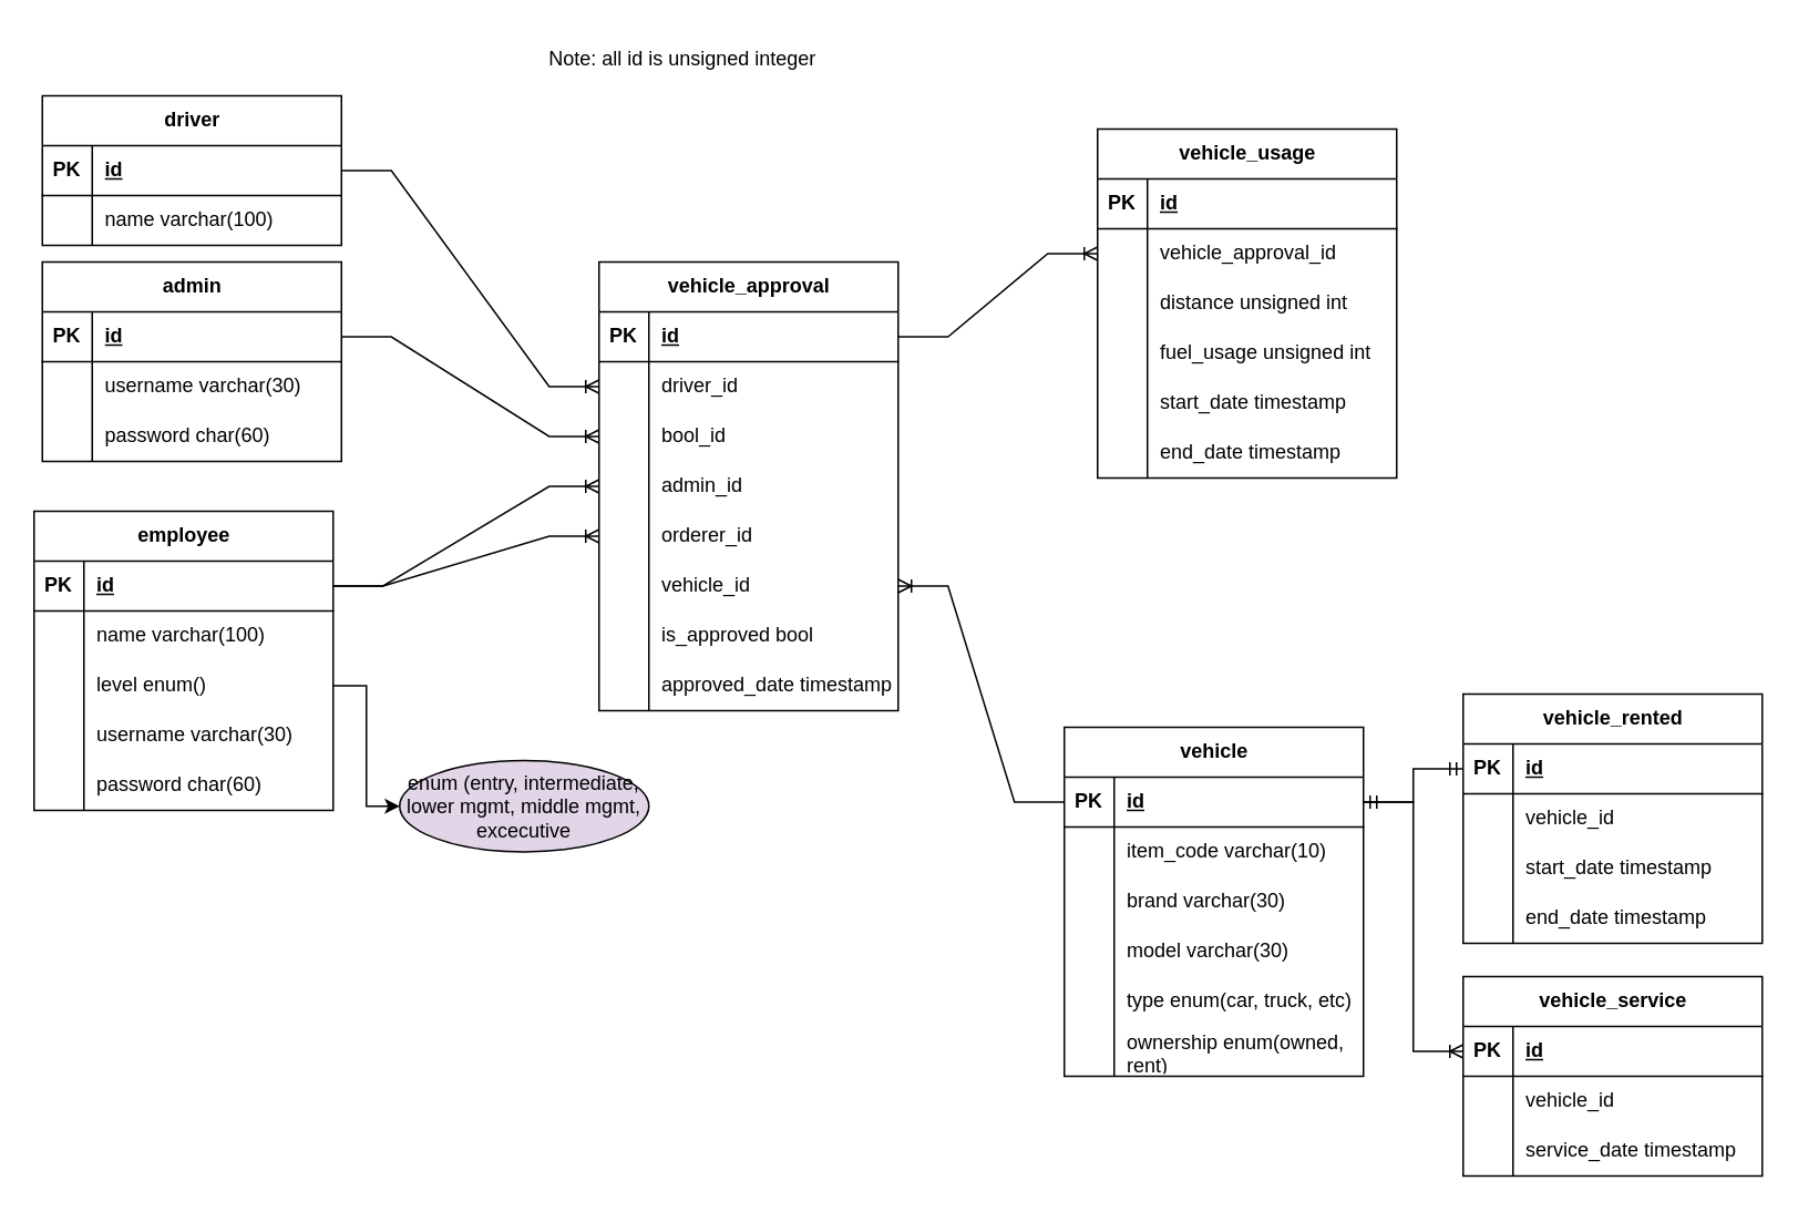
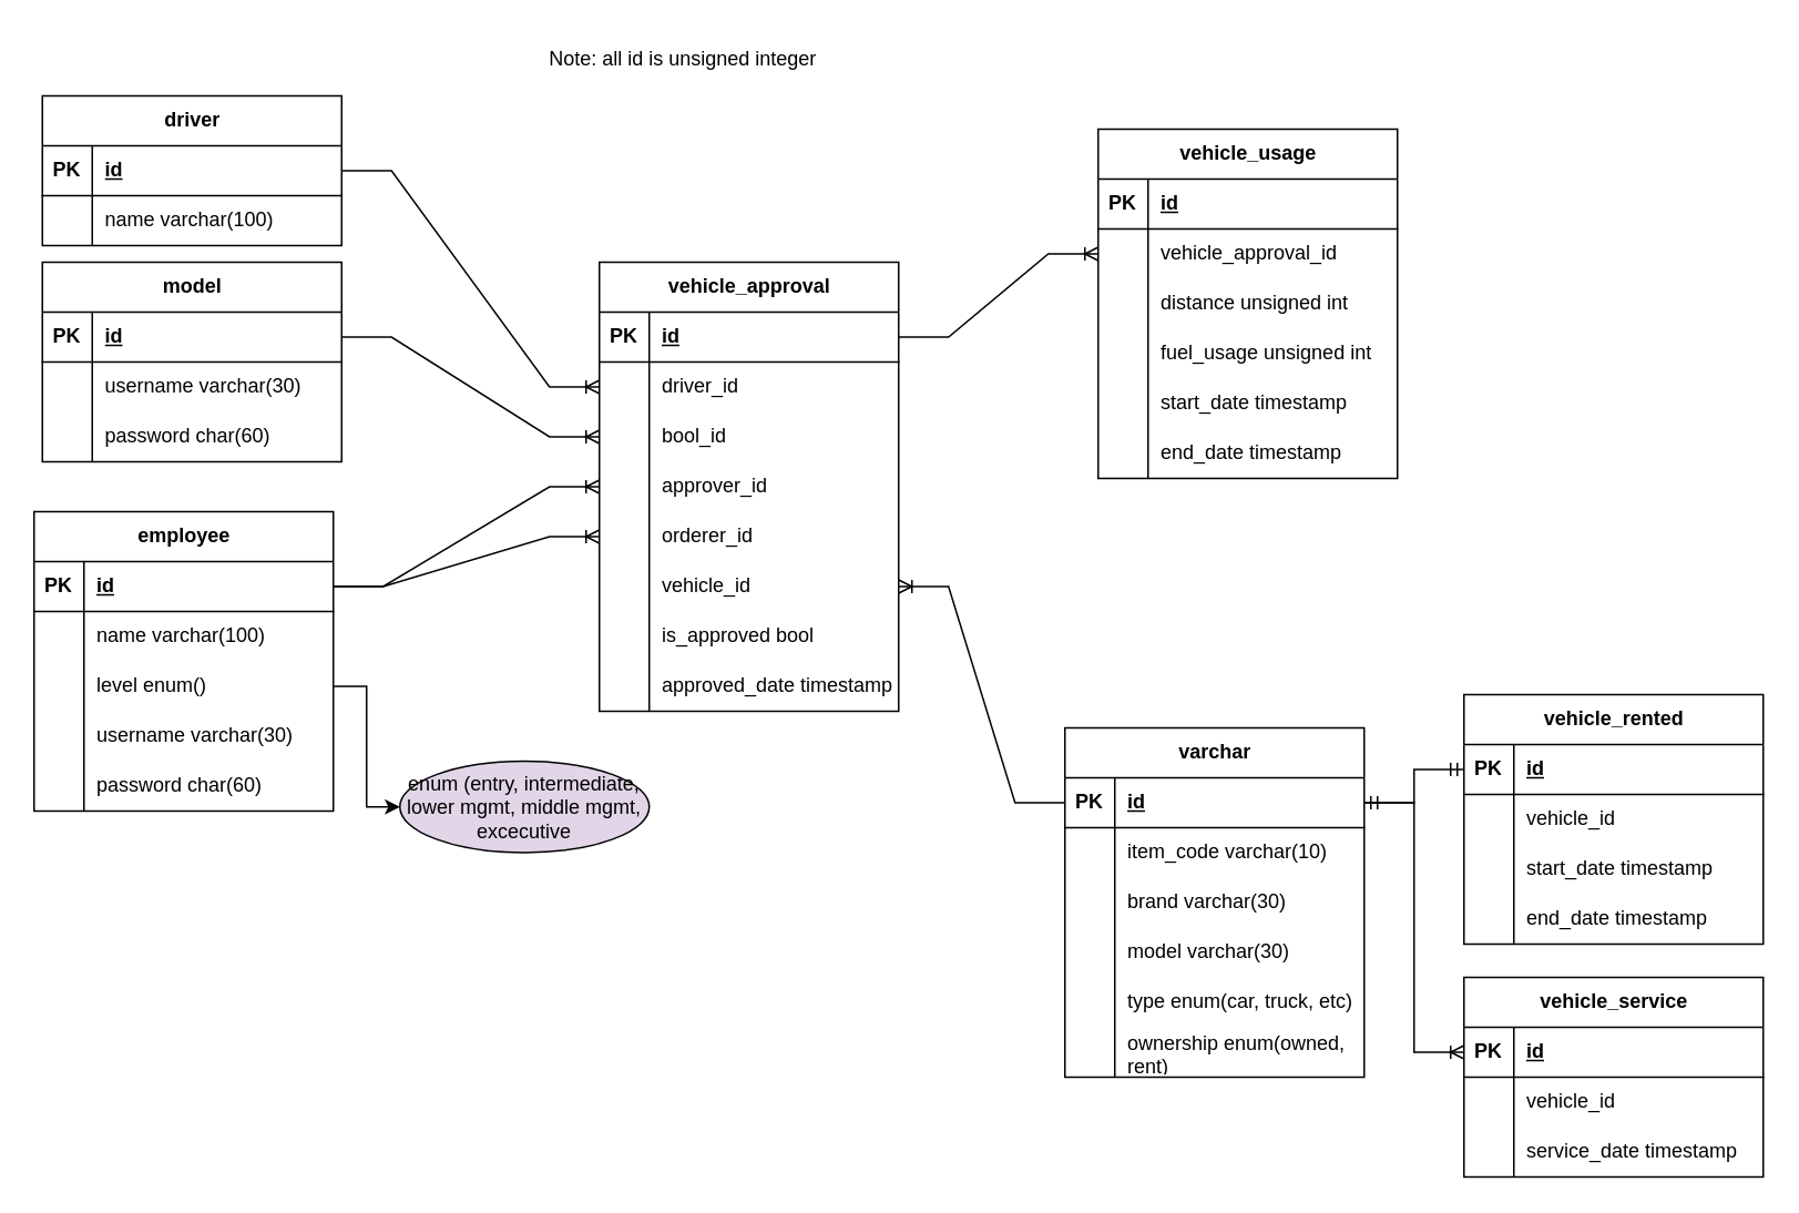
- <mxCell id="2" value="admin" style="shape=table;startSize=30;container=1;collapsible=1;childLayout=tableLayout;fixedRows=1;rowLines=0;fontStyle=1;align=center;resizeLast=1;html=1;" parent="1" vertex="1"><mxGeometry x="25" y="157" width="180" height="120" as="geometry" /></mxCell>
+ <mxCell id="2" value="model" style="shape=table;startSize=30;container=1;collapsible=1;childLayout=tableLayout;fixedRows=1;rowLines=0;fontStyle=1;align=center;resizeLast=1;html=1;" parent="1" vertex="1"><mxGeometry x="25" y="157" width="180" height="120" as="geometry" /></mxCell>
- <mxCell id="94" value="admin_id" style="shape=partialRectangle;connectable=0;fillColor=none;top=0;left=0;bottom=0;right=0;align=left;spacingLeft=6;overflow=hidden;whiteSpace=wrap;html=1;" parent="92" vertex="1"><mxGeometry x="30" width="150" height="30" as="geometry"><mxRectangle width="150" height="30" as="alternateBounds" /></mxGeometry></mxCell>
+ <mxCell id="94" value="approver_id" style="shape=partialRectangle;connectable=0;fillColor=none;top=0;left=0;bottom=0;right=0;align=left;spacingLeft=6;overflow=hidden;whiteSpace=wrap;html=1;" parent="92" vertex="1"><mxGeometry x="30" width="150" height="30" as="geometry"><mxRectangle width="150" height="30" as="alternateBounds" /></mxGeometry></mxCell>
- <mxCell id="12" value="vehicle" style="shape=table;startSize=30;container=1;collapsible=1;childLayout=tableLayout;fixedRows=1;rowLines=0;fontStyle=1;align=center;resizeLast=1;html=1;" parent="1" vertex="1"><mxGeometry x="640" y="437" width="180" height="210" as="geometry" /></mxCell>
+ <mxCell id="12" value="varchar" style="shape=table;startSize=30;container=1;collapsible=1;childLayout=tableLayout;fixedRows=1;rowLines=0;fontStyle=1;align=center;resizeLast=1;html=1;" parent="1" vertex="1"><mxGeometry x="640" y="437" width="180" height="210" as="geometry" /></mxCell>
